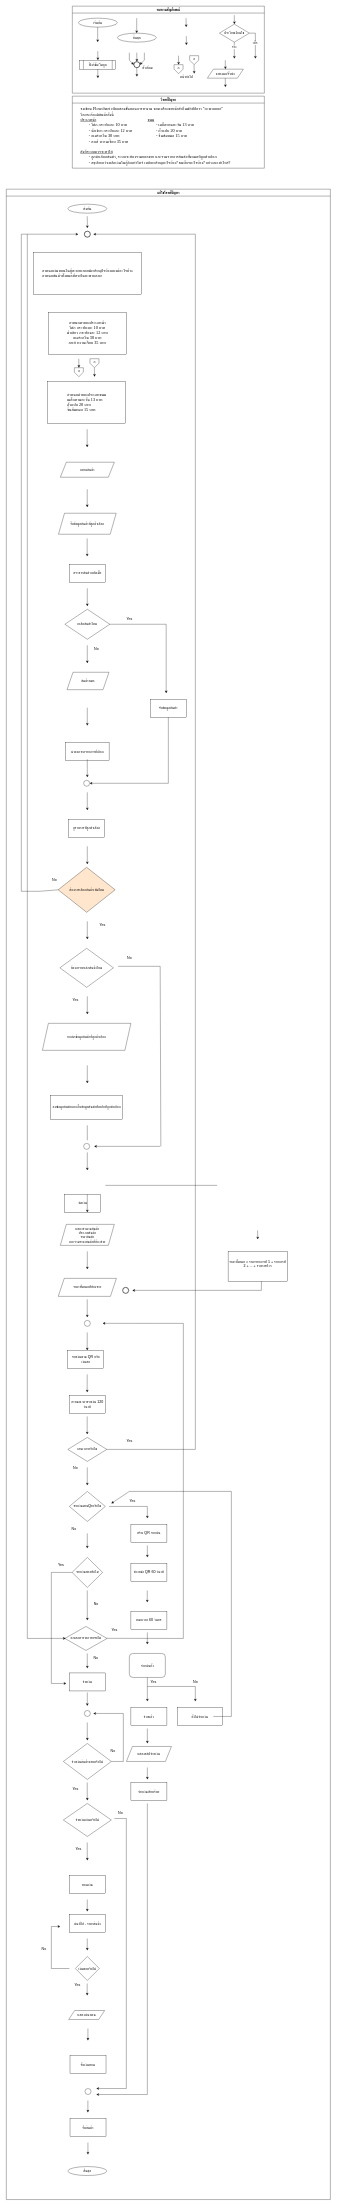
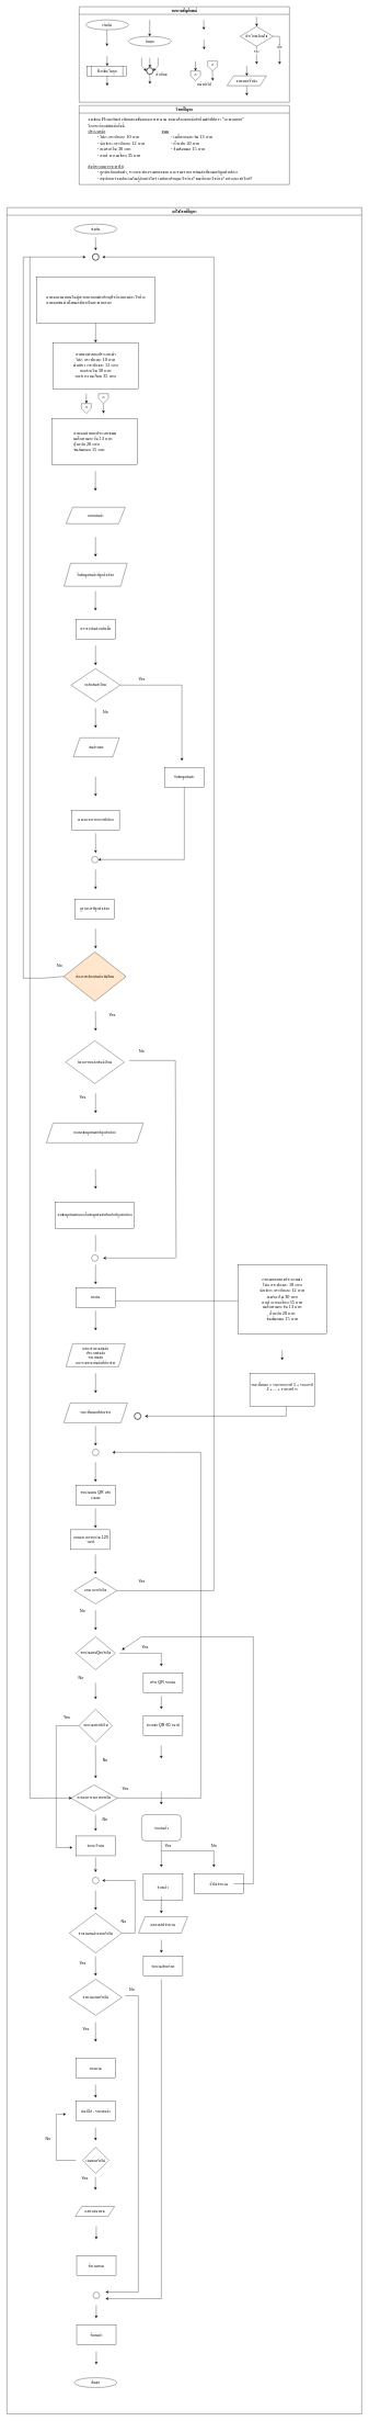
+ <mxCell id="38" value="" style="edgeStyle=orthogonalEdgeStyle;rounded=0;orthogonalLoop=1;jettySize=auto;html=1;" edge="1" parent="34" source="39" target="40"><mxGeometry relative="1" as="geometry" /></mxCell>
- <mxCell id="57" value="นำออกจากรายการที่เลือก" style="rounded=0;whiteSpace=wrap;html=1;" vertex="1" parent="34"><mxGeometry x="197.5" y="1845" width="145" height="60" as="geometry" /></mxCell>
+ <mxCell id="57" value="นำออกจากรายการที่เลือก" style="rounded=0;whiteSpace=wrap;html=1;" vertex="1" parent="34"><mxGeometry x="197.5" y="1830" width="145" height="60" as="geometry" /></mxCell>
- <mxCell id="70" value="ยกเลิกข้อมูลสินค้าที่ลูกค้าเลือก" style="shape=parallelogram;perimeter=parallelogramPerimeter;whiteSpace=wrap;html=1;fixedSize=1;" vertex="1" parent="34"><mxGeometry x="120.25" y="2780" width="295" height="90" as="geometry" /></mxCell>
+ <mxCell id="70" value="ยกเลิกข้อมูลสินค้าที่ลูกค้าเลือก" style="shape=parallelogram;perimeter=parallelogramPerimeter;whiteSpace=wrap;html=1;fixedSize=1;" vertex="1" parent="34"><mxGeometry x="120.25" y="2780" width="295" height="60" as="geometry" /></mxCell>
+ <mxCell id="83" value="&lt;div&gt;&lt;span style=&quot;font-size: 14px; text-wrap-mode: nowrap;&quot;&gt;กำหนดค่าของประเภทน้ำ&lt;/span&gt;&lt;/div&gt;&lt;div&gt;&lt;span style=&quot;font-size: 14px; text-wrap-mode: nowrap;&quot;&gt;โค้ก กระป๋องละ 10 บาท&lt;/span&gt;&lt;/div&gt;&lt;div&gt;&lt;span style=&quot;font-size: 14px; text-wrap-mode: nowrap;&quot;&gt;น้ำเขียว กระป๋องละ 12 บาท&lt;/span&gt;&lt;/div&gt;&lt;div&gt;&lt;span style=&quot;font-size: 14px; text-wrap-mode: nowrap; background-color: transparent; color: light-dark(rgb(0, 0, 0), rgb(255, 255, 255));&quot;&gt;อเมริกาโน่ 30 บาท&lt;/span&gt;&lt;/div&gt;&lt;div&gt;&lt;span style=&quot;font-size: 14px; text-wrap-mode: nowrap;&quot;&gt;ลาเต้ หวานเจี๊ยบ 35 บาท&lt;/span&gt;&lt;/div&gt;&lt;div&gt;&lt;div style=&quot;&quot;&gt;&lt;span style=&quot;font-size: 14px; text-wrap-mode: nowrap;&quot;&gt;เมล็ดทานตะวัน 13 บาท&lt;/span&gt;&lt;/div&gt;&lt;div style=&quot;&quot;&gt;&lt;span style=&quot;font-size: 14px; text-wrap-mode: nowrap;&quot;&gt;ถั่วแปบ 20 บาท&lt;/span&gt;&lt;/div&gt;&lt;div style=&quot;&quot;&gt;&lt;span style=&quot;font-size: 14px; text-wrap-mode: nowrap;&quot;&gt;จิ้นส้มหมก 15 บาท&lt;/span&gt;&lt;/div&gt;&lt;/div&gt;" style="rounded=0;whiteSpace=wrap;html=1;fontFamily=Sarabun;fontSource=https%3A%2F%2Ffonts.googleapis.com%2Fcss%3Ffamily%3DSarabun;align=center;" vertex="1" parent="34"><mxGeometry x="702.75" y="3210" width="270" height="210" as="geometry" /></mxCell>
- <mxCell id="78" value="คิดเงิน" style="rounded=0;whiteSpace=wrap;html=1;" vertex="1" parent="34"><mxGeometry x="195.01" y="3350" width="120" height="60" as="geometry" /></mxCell>
+ <mxCell id="78" value="คิดเงิน" style="rounded=0;whiteSpace=wrap;html=1;" vertex="1" parent="34"><mxGeometry x="210.01" y="3280" width="120" height="60" as="geometry" /></mxCell>
- <mxCell id="161" value="จ่ายเงินผ่าน QR หรือเงินสด" style="rounded=0;whiteSpace=wrap;html=1;" vertex="1" parent="34"><mxGeometry x="205" y="3870" width="120" height="60" as="geometry" /></mxCell>
+ <mxCell id="161" value="จ่ายเงินผ่าน QR หรือเงินสด" style="rounded=0;whiteSpace=wrap;html=1;" vertex="1" parent="34"><mxGeometry x="210" y="3880" width="120" height="60" as="geometry" /></mxCell>
- <mxCell id="96" value="กำหนดเวลาจ่ายเงิน 120 วินาที" style="rounded=0;whiteSpace=wrap;html=1;" vertex="1" parent="34"><mxGeometry x="210" y="4020" width="120" height="60" as="geometry" /></mxCell>
+ <mxCell id="96" value="กำหนดเวลาจ่ายเงิน 120 วินาที" style="rounded=0;whiteSpace=wrap;html=1;" vertex="1" parent="34"><mxGeometry x="195" y="4015" width="120" height="60" as="geometry" /></mxCell>
- <mxCell id="117" value="หมดเวลา 60 วินาที" style="rounded=0;whiteSpace=wrap;html=1;" vertex="1" parent="34"><mxGeometry x="415.25" y="4740" width="120" height="60" as="geometry" /></mxCell>
- <mxCell id="129" value="จ่ายเงิน" style="rounded=0;whiteSpace=wrap;html=1;" vertex="1" parent="34"><mxGeometry x="210.01" y="4945" width="120" height="60" as="geometry" /></mxCell>
+ <mxCell id="129" value="จ่ตรอะไรบิน" style="rounded=0;whiteSpace=wrap;html=1;" vertex="1" parent="34"><mxGeometry x="210.01" y="4945" width="120" height="60" as="geometry" /></mxCell>
- <mxCell id="114" value="จ่ายแล้ว" style="rounded=0;whiteSpace=wrap;html=1;" vertex="1" parent="34"><mxGeometry x="415.25" y="5060" width="120" height="60" as="geometry" /></mxCell>
+ <mxCell id="114" value="จ่ายแล้ว" style="rounded=0;whiteSpace=wrap;html=1;" vertex="1" parent="34"><mxGeometry x="415.25" y="5060" width="120" height="80" as="geometry" /></mxCell>
